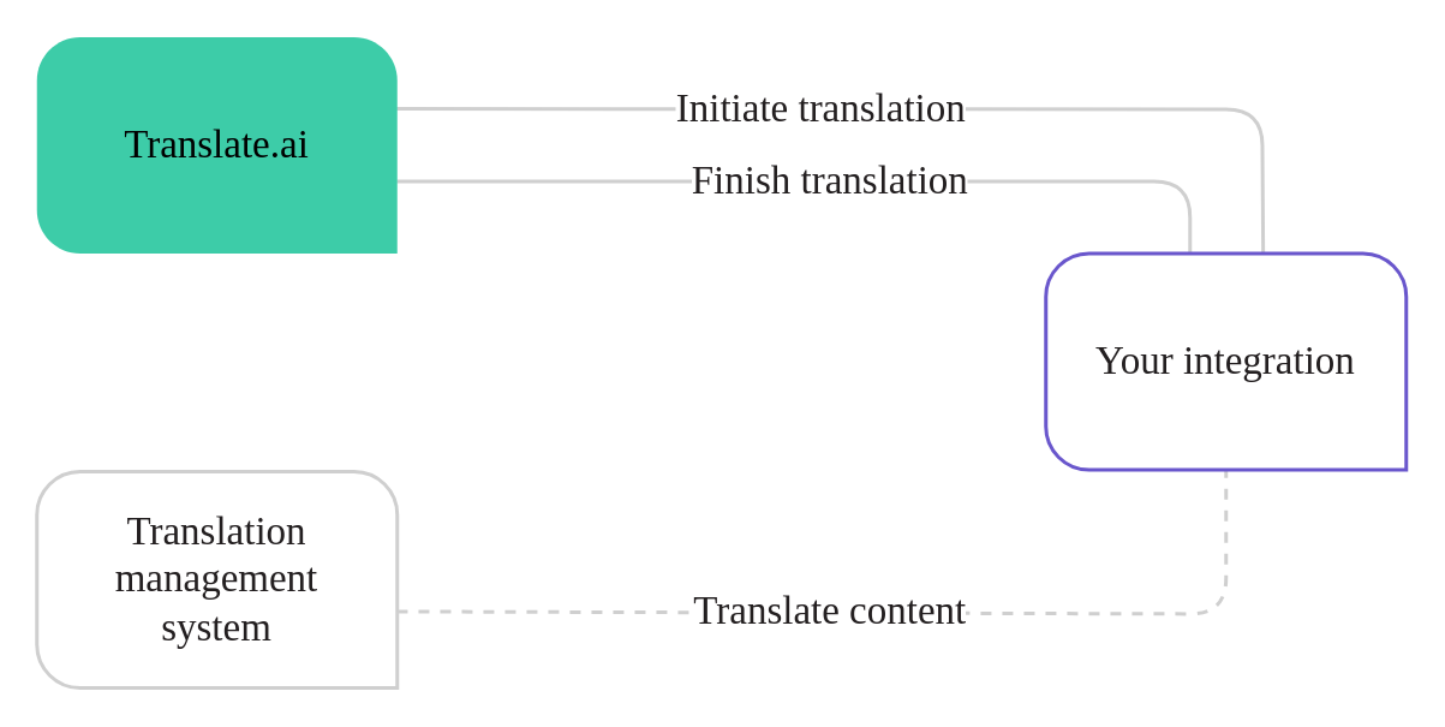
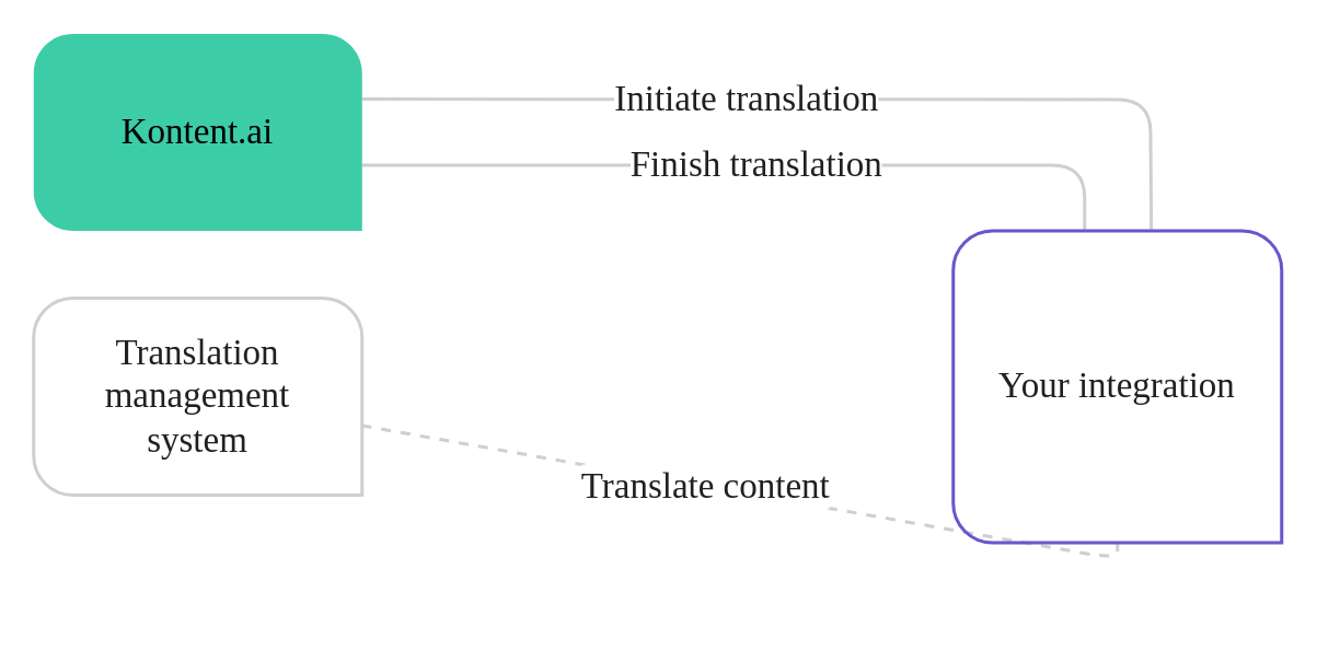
- <mxCell id="7" value="&lt;font style=&quot;font-size: 22px;&quot;&gt;Translate.ai&lt;/font&gt;" style="verticalLabelPosition=middle;verticalAlign=middle;html=1;shape=mxgraph.basic.three_corner_round_rect;dx=12;whiteSpace=wrap;rounded=1;glass=0;flipV=0;strokeWidth=2;perimeterSpacing=0;strokeColor=none;fillColor=#3dcca8;flipH=1;labelPosition=center;align=center;fontFamily=Work Sans;fontSource=https%3A%2F%2Ffonts.googleapis.com%2Fcss%3Ffamily%3DWork%2BSans;spacing=20;overflow=hidden;" parent="1" vertex="1"><mxGeometry x="20" y="20" width="200" height="120" as="geometry" /></mxCell>
+ <mxCell id="7" value="&lt;font style=&quot;font-size: 22px;&quot;&gt;Kontent.ai&lt;/font&gt;" style="verticalLabelPosition=middle;verticalAlign=middle;html=1;shape=mxgraph.basic.three_corner_round_rect;dx=12;whiteSpace=wrap;rounded=1;glass=0;flipV=0;strokeWidth=2;perimeterSpacing=0;strokeColor=none;fillColor=#3dcca8;flipH=1;labelPosition=center;align=center;fontFamily=Work Sans;fontSource=https%3A%2F%2Ffonts.googleapis.com%2Fcss%3Ffamily%3DWork%2BSans;spacing=20;overflow=hidden;" parent="1" vertex="1"><mxGeometry x="20" y="20" width="200" height="120" as="geometry" /></mxCell>
- <mxCell id="6" value="Your integration" style="verticalLabelPosition=middle;verticalAlign=middle;html=1;shape=mxgraph.basic.three_corner_round_rect;dx=12;whiteSpace=wrap;rounded=1;glass=0;flipV=0;strokeWidth=2;perimeterSpacing=0;strokeColor=#6956cc;fillColor=none;flipH=1;labelPosition=center;align=center;fontColor=#231F20;fontSize=22;fontFamily=Work Sans;fontSource=https%3A%2F%2Ffonts.googleapis.com%2Fcss%3Ffamily%3DWork%2BSans;spacing=20;overflow=hidden;" parent="1" vertex="1"><mxGeometry x="580" y="140" width="200" height="120" as="geometry" /></mxCell>
+ <mxCell id="6" value="Your integration" style="verticalLabelPosition=middle;verticalAlign=middle;html=1;shape=mxgraph.basic.three_corner_round_rect;dx=12;whiteSpace=wrap;rounded=1;glass=0;flipV=0;strokeWidth=2;perimeterSpacing=0;strokeColor=#6956cc;fillColor=none;flipH=1;labelPosition=center;align=center;fontColor=#231F20;fontSize=22;fontFamily=Work Sans;fontSource=https%3A%2F%2Ffonts.googleapis.com%2Fcss%3Ffamily%3DWork%2BSans;spacing=20;overflow=hidden;" parent="1" vertex="1"><mxGeometry x="580" y="140" width="200" height="190" as="geometry" /></mxCell>
- <mxCell id="2" value="Translation management system" style="verticalLabelPosition=middle;verticalAlign=middle;html=1;shape=mxgraph.basic.three_corner_round_rect;dx=12;whiteSpace=wrap;rounded=1;glass=0;flipV=0;strokeWidth=2;perimeterSpacing=0;strokeColor=#CFCFCF;fillColor=none;flipH=1;labelPosition=center;align=center;fontColor=#231F20;fontSize=22;fontFamily=Work Sans;fontSource=https%3A%2F%2Ffonts.googleapis.com%2Fcss%3Ffamily%3DWork%2BSans;spacing=20;overflow=hidden;" parent="1" vertex="1"><mxGeometry x="20" y="261" width="200" height="120" as="geometry" /></mxCell>
+ <mxCell id="2" value="Translation management system" style="verticalLabelPosition=middle;verticalAlign=middle;html=1;shape=mxgraph.basic.three_corner_round_rect;dx=12;whiteSpace=wrap;rounded=1;glass=0;flipV=0;strokeWidth=2;perimeterSpacing=0;strokeColor=#CFCFCF;fillColor=none;flipH=1;labelPosition=center;align=center;fontColor=#231F20;fontSize=22;fontFamily=Work Sans;fontSource=https%3A%2F%2Ffonts.googleapis.com%2Fcss%3Ffamily%3DWork%2BSans;spacing=20;overflow=hidden;" parent="1" vertex="1"><mxGeometry x="20" y="181" width="200" height="120" as="geometry" /></mxCell>
